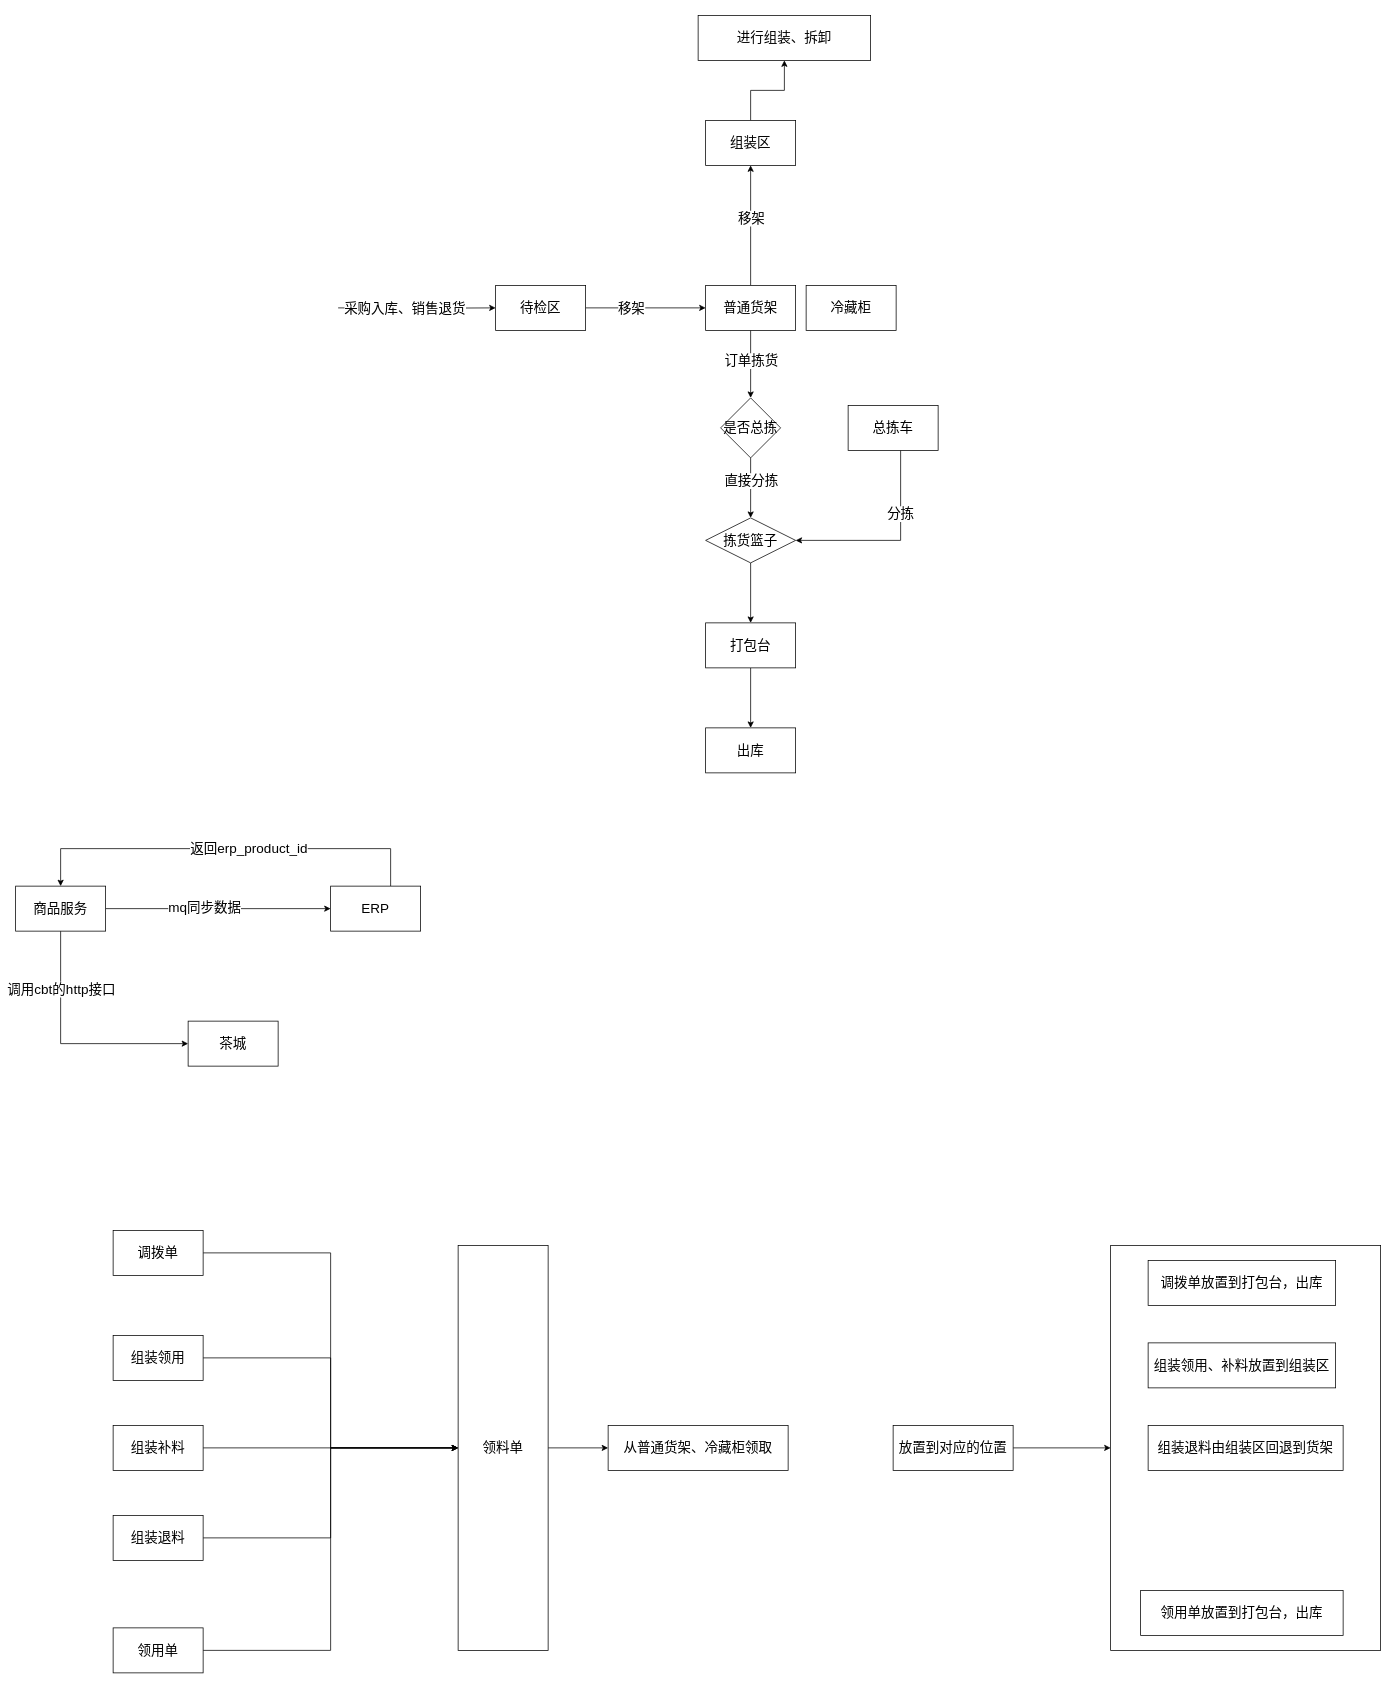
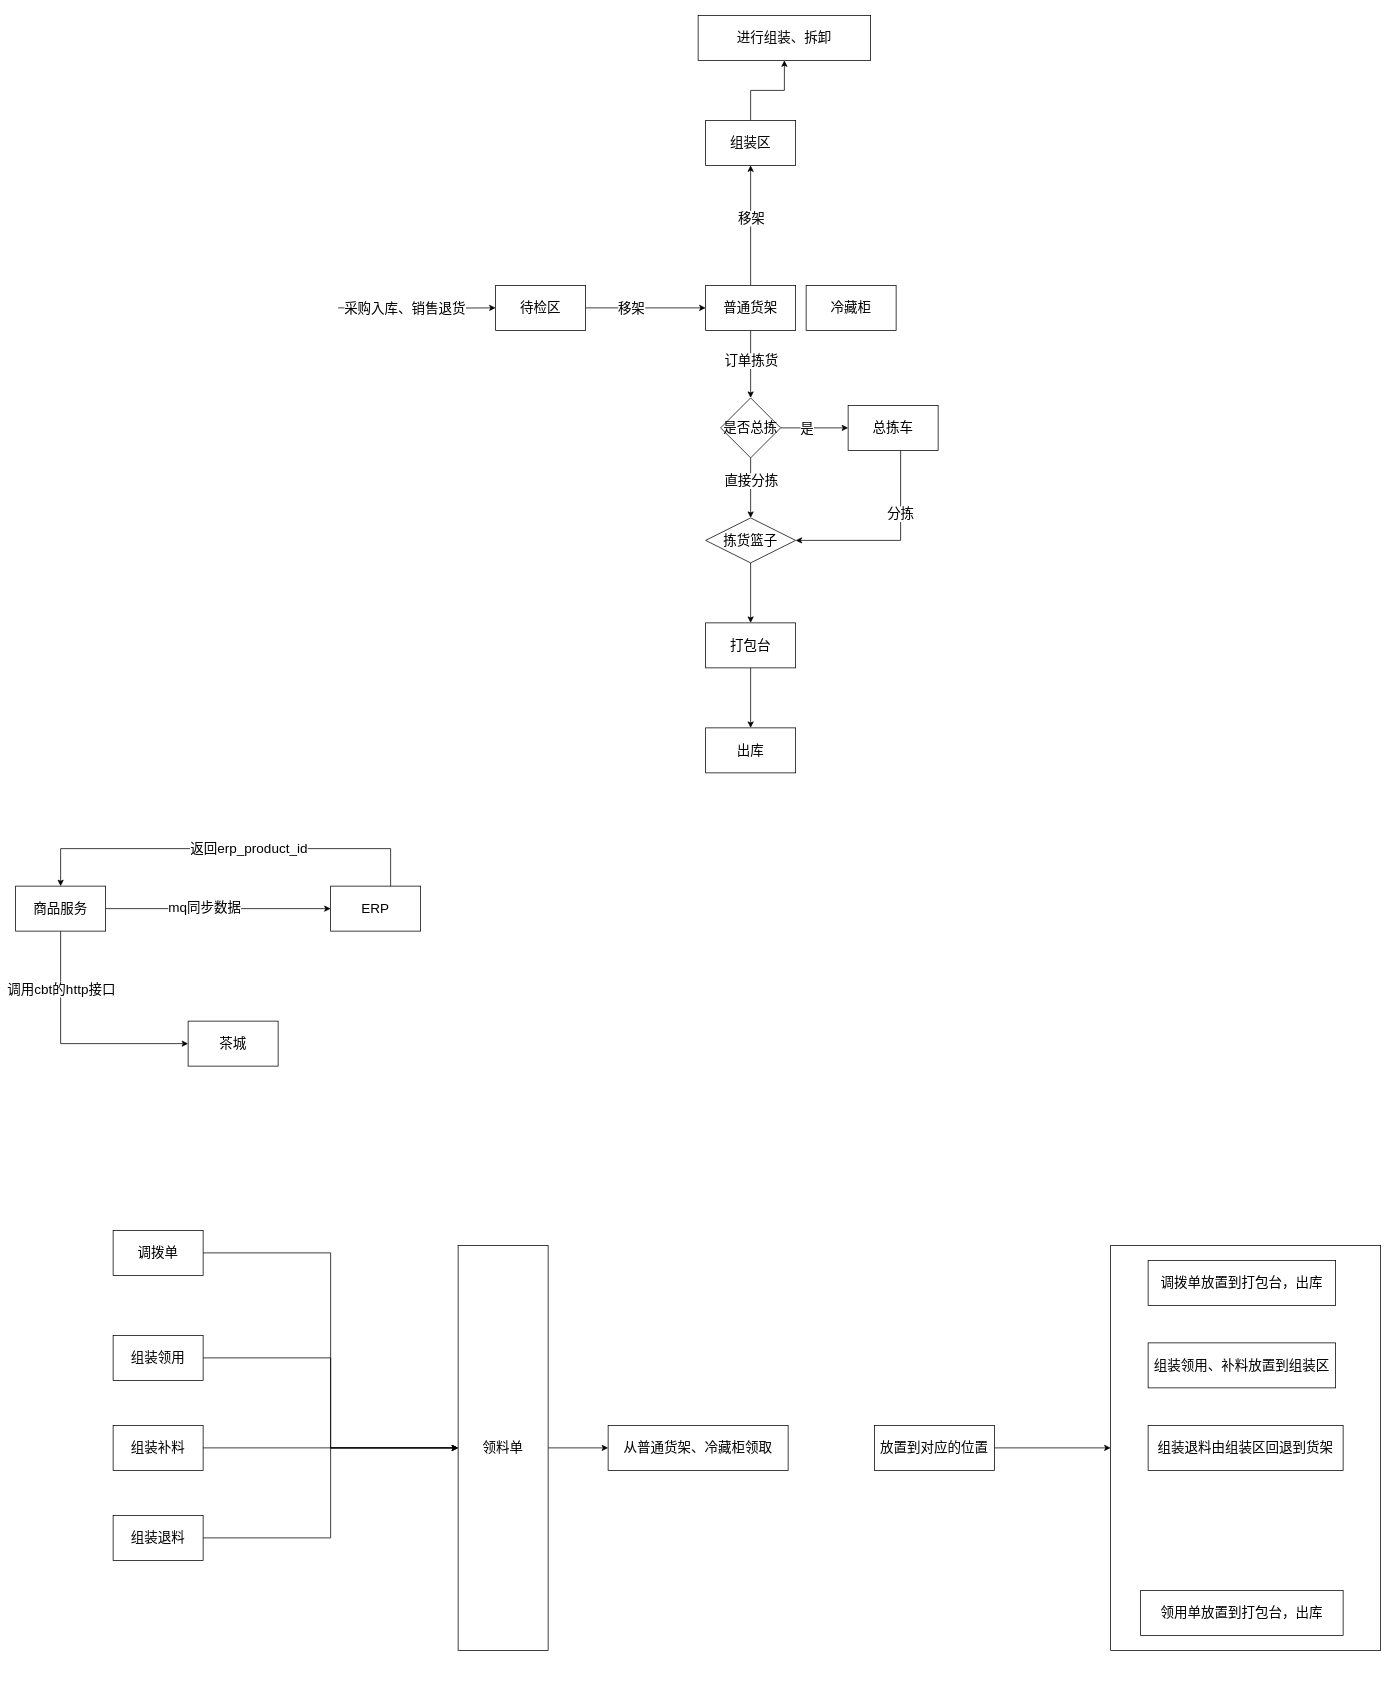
+ <mxCell id="22" style="edgeStyle=orthogonalEdgeStyle;rounded=0;orthogonalLoop=1;jettySize=auto;html=1;entryX=0;entryY=0.5;entryDx=0;entryDy=0;fontSize=18;" edge="1" parent="1" source="24" target="9"><mxGeometry relative="1" as="geometry" /></mxCell>
+ <mxCell id="23" value="是" style="edgeLabel;html=1;align=center;verticalAlign=middle;resizable=0;points=[];fontSize=18;" vertex="1" connectable="0" parent="22"><mxGeometry x="-0.244" relative="1" as="geometry"><mxPoint as="offset" /></mxGeometry></mxCell>
- <mxCell id="52" value="放置到对应的位置" style="whiteSpace=wrap;html=1;fontSize=18;rounded=0;" vertex="1" parent="1"><mxGeometry x="1190" y="1900" width="160" height="60" as="geometry" /></mxCell>
+ <mxCell id="52" value="放置到对应的位置" style="whiteSpace=wrap;html=1;fontSize=18;rounded=0;" vertex="1" parent="1"><mxGeometry x="1165" y="1900" width="160" height="60" as="geometry" /></mxCell>
- <mxCell id="49" value="领用单" style="rounded=0;whiteSpace=wrap;html=1;fontSize=18;" vertex="1" parent="1"><mxGeometry x="150" y="2170" width="120" height="60" as="geometry" /></mxCell>
- <mxCell id="48" style="edgeStyle=orthogonalEdgeStyle;rounded=0;orthogonalLoop=1;jettySize=auto;html=1;entryX=0;entryY=0.5;entryDx=0;entryDy=0;fontSize=18;" edge="1" parent="1" source="49" target="39"><mxGeometry relative="1" as="geometry" /></mxCell>
